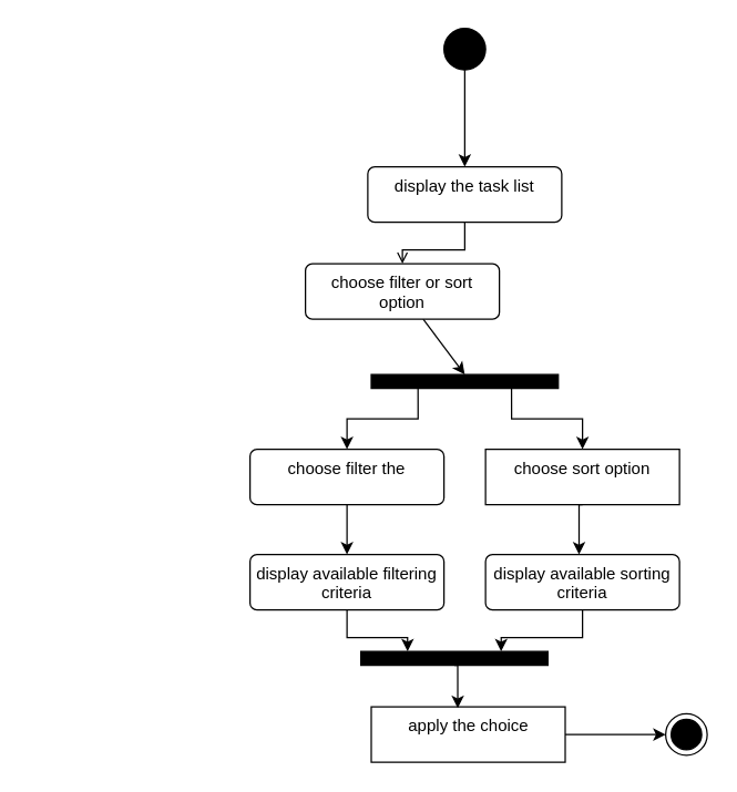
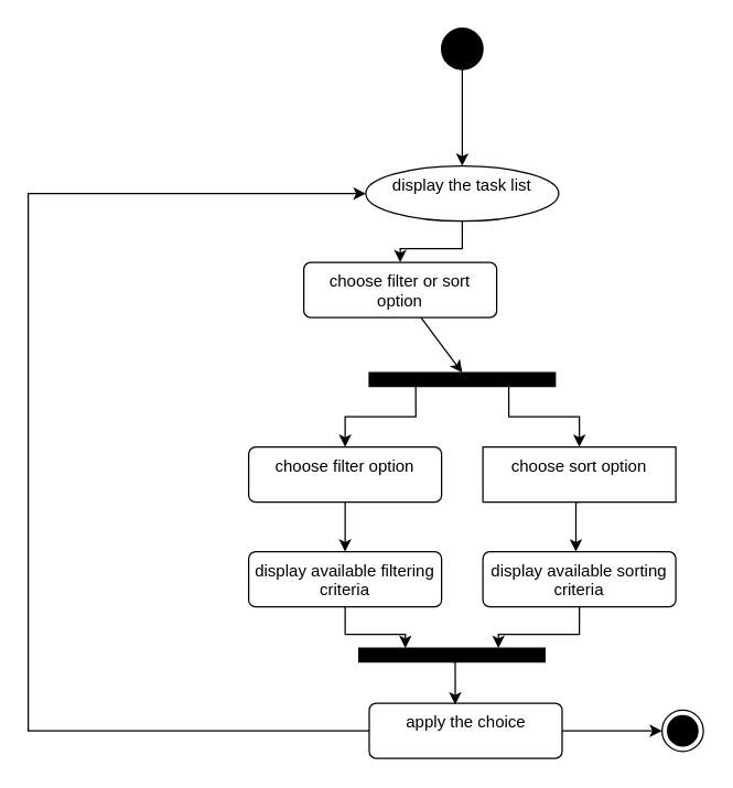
- <mxCell id="6" value="display the task list" style="html=1;align=center;verticalAlign=top;rounded=1;absoluteArcSize=1;arcSize=10;dashed=0;whiteSpace=wrap;" vertex="1" parent="1"><mxGeometry x="265" y="120" width="140" height="40" as="geometry" /></mxCell>
+ <mxCell id="6" value="display the task list" style="ellipse;html=1;align=center;verticalAlign=top;absoluteArcSize=1;arcSize=10;dashed=0;whiteSpace=wrap;" vertex="1" parent="1"><mxGeometry x="265" y="120" width="140" height="40" as="geometry" /></mxCell>
- <mxCell id="5" style="edgeStyle=orthogonalEdgeStyle;rounded=0;orthogonalLoop=1;jettySize=auto;html=1;entryX=0.5;entryY=0;entryDx=0;entryDy=0;endArrow=open;" edge="1" parent="1" source="6" target="8"><mxGeometry relative="1" as="geometry" /></mxCell>
+ <mxCell id="5" style="edgeStyle=orthogonalEdgeStyle;rounded=0;orthogonalLoop=1;jettySize=auto;html=1;entryX=0.5;entryY=0;entryDx=0;entryDy=0;" edge="1" parent="1" source="6" target="8"><mxGeometry relative="1" as="geometry" /></mxCell>
- <mxCell id="13" value="choose filter the" style="html=1;align=center;verticalAlign=top;rounded=1;absoluteArcSize=1;arcSize=10;dashed=0;whiteSpace=wrap;" vertex="1" parent="1"><mxGeometry x="180" y="324" width="140" height="40" as="geometry" /></mxCell>
+ <mxCell id="13" value="choose filter option" style="html=1;align=center;verticalAlign=top;rounded=1;absoluteArcSize=1;arcSize=10;dashed=0;whiteSpace=wrap;" vertex="1" parent="1"><mxGeometry x="180" y="324" width="140" height="40" as="geometry" /></mxCell>
+ <mxCell id="20" style="edgeStyle=orthogonalEdgeStyle;rounded=0;orthogonalLoop=1;jettySize=auto;html=1;exitX=0;exitY=0.5;exitDx=0;exitDy=0;entryX=0;entryY=0.5;entryDx=0;entryDy=0;" edge="1" parent="1" source="22" target="6"><mxGeometry relative="1" as="geometry"><Array as="points"><mxPoint x="20" y="530" /><mxPoint x="20" y="140" /></Array></mxGeometry></mxCell>
- <mxCell id="22" value="apply the choice" style="html=1;align=center;verticalAlign=top;absoluteArcSize=1;arcSize=10;dashed=0;whiteSpace=wrap;rounded=0;" vertex="1" parent="1"><mxGeometry x="267.5" y="510" width="140" height="40" as="geometry" /></mxCell>
+ <mxCell id="22" value="apply the choice" style="html=1;align=center;verticalAlign=top;rounded=1;absoluteArcSize=1;arcSize=10;dashed=0;whiteSpace=wrap;" vertex="1" parent="1"><mxGeometry x="267.5" y="510" width="140" height="40" as="geometry" /></mxCell>
